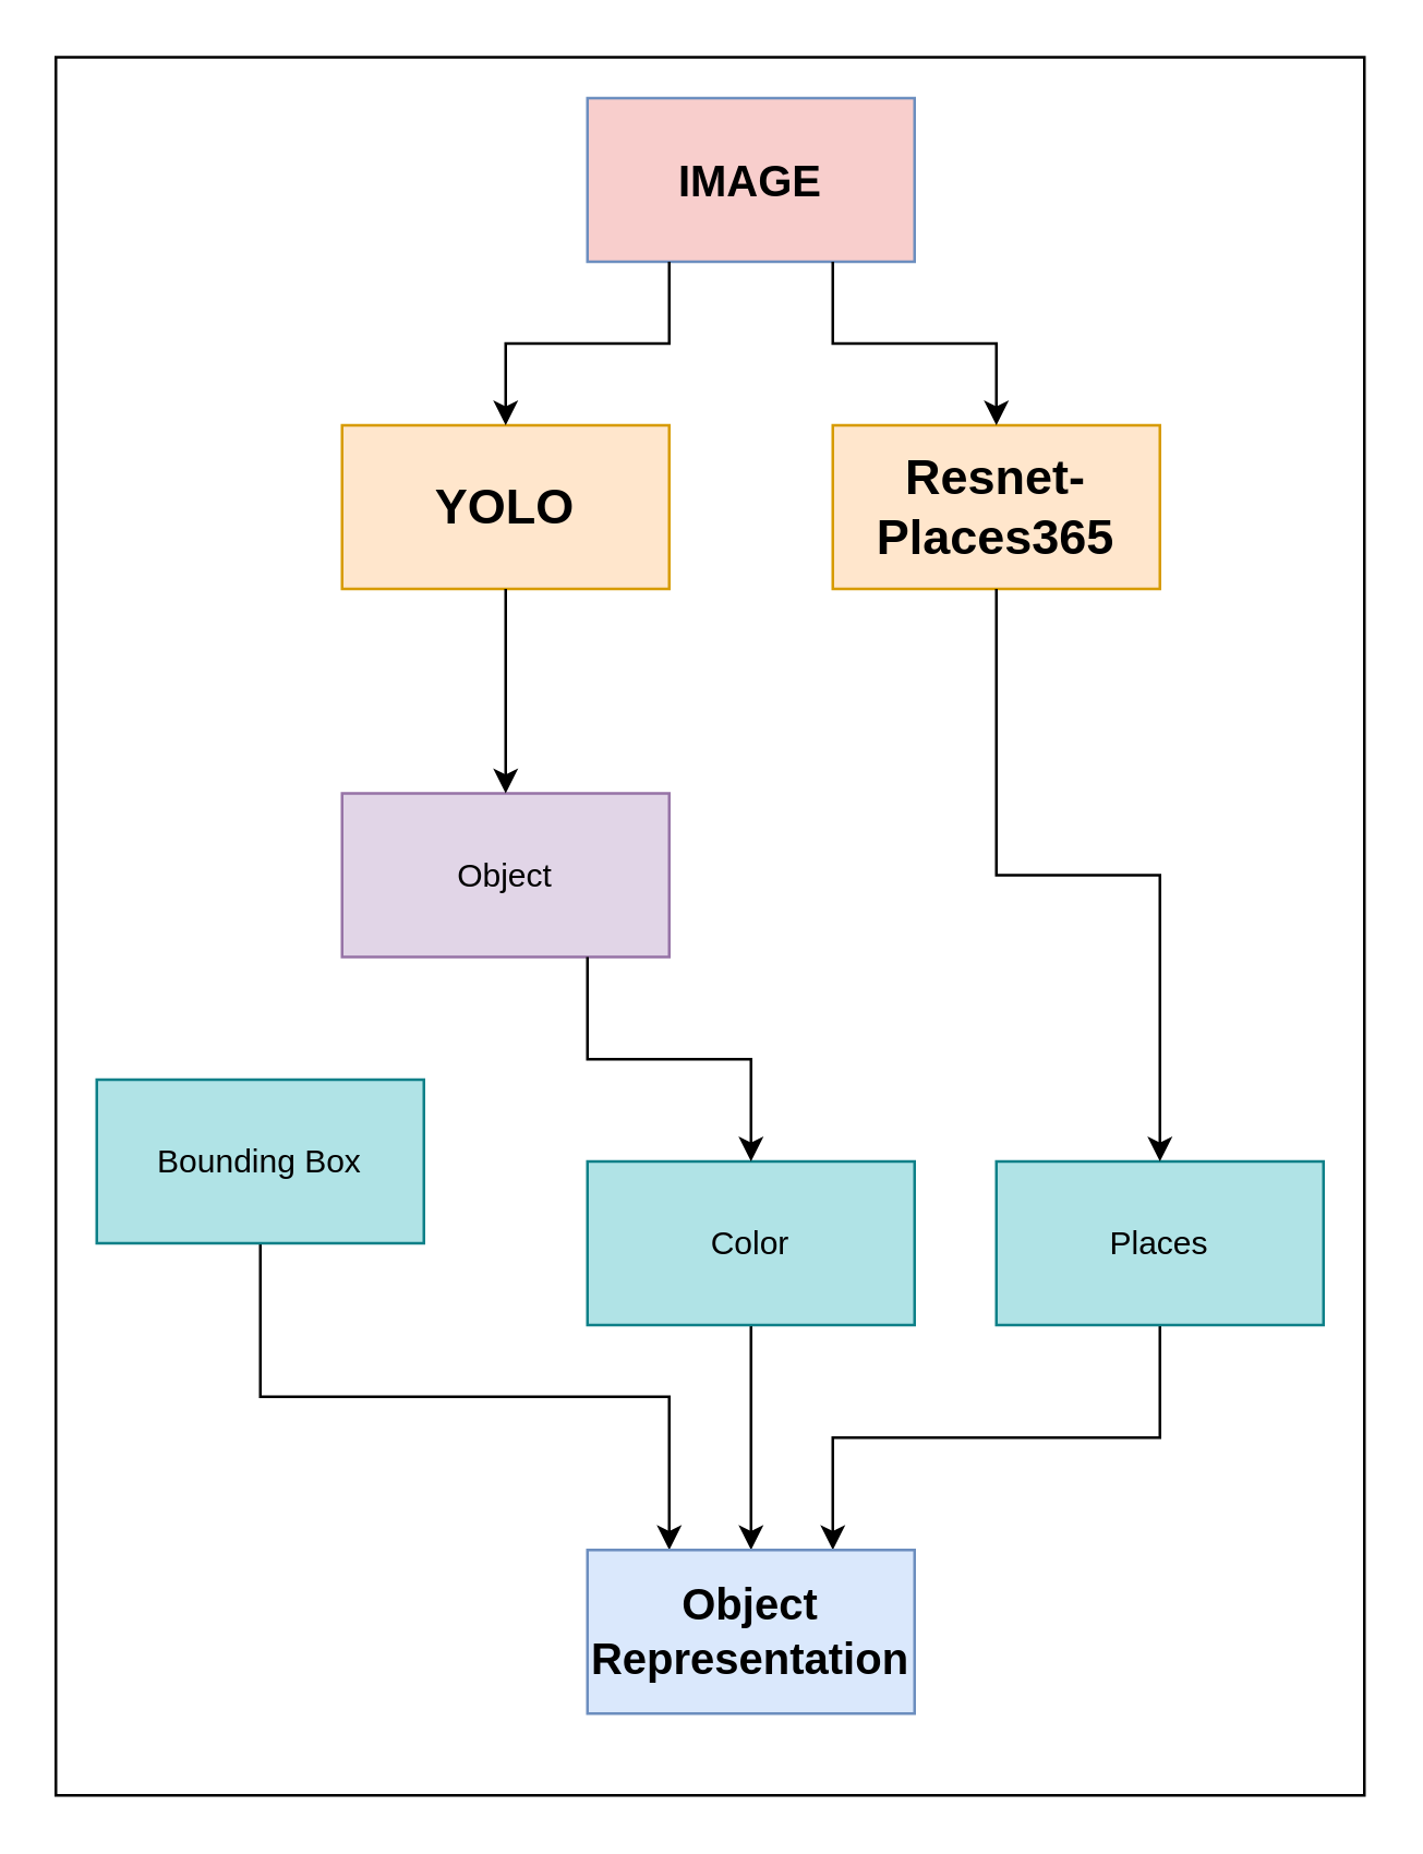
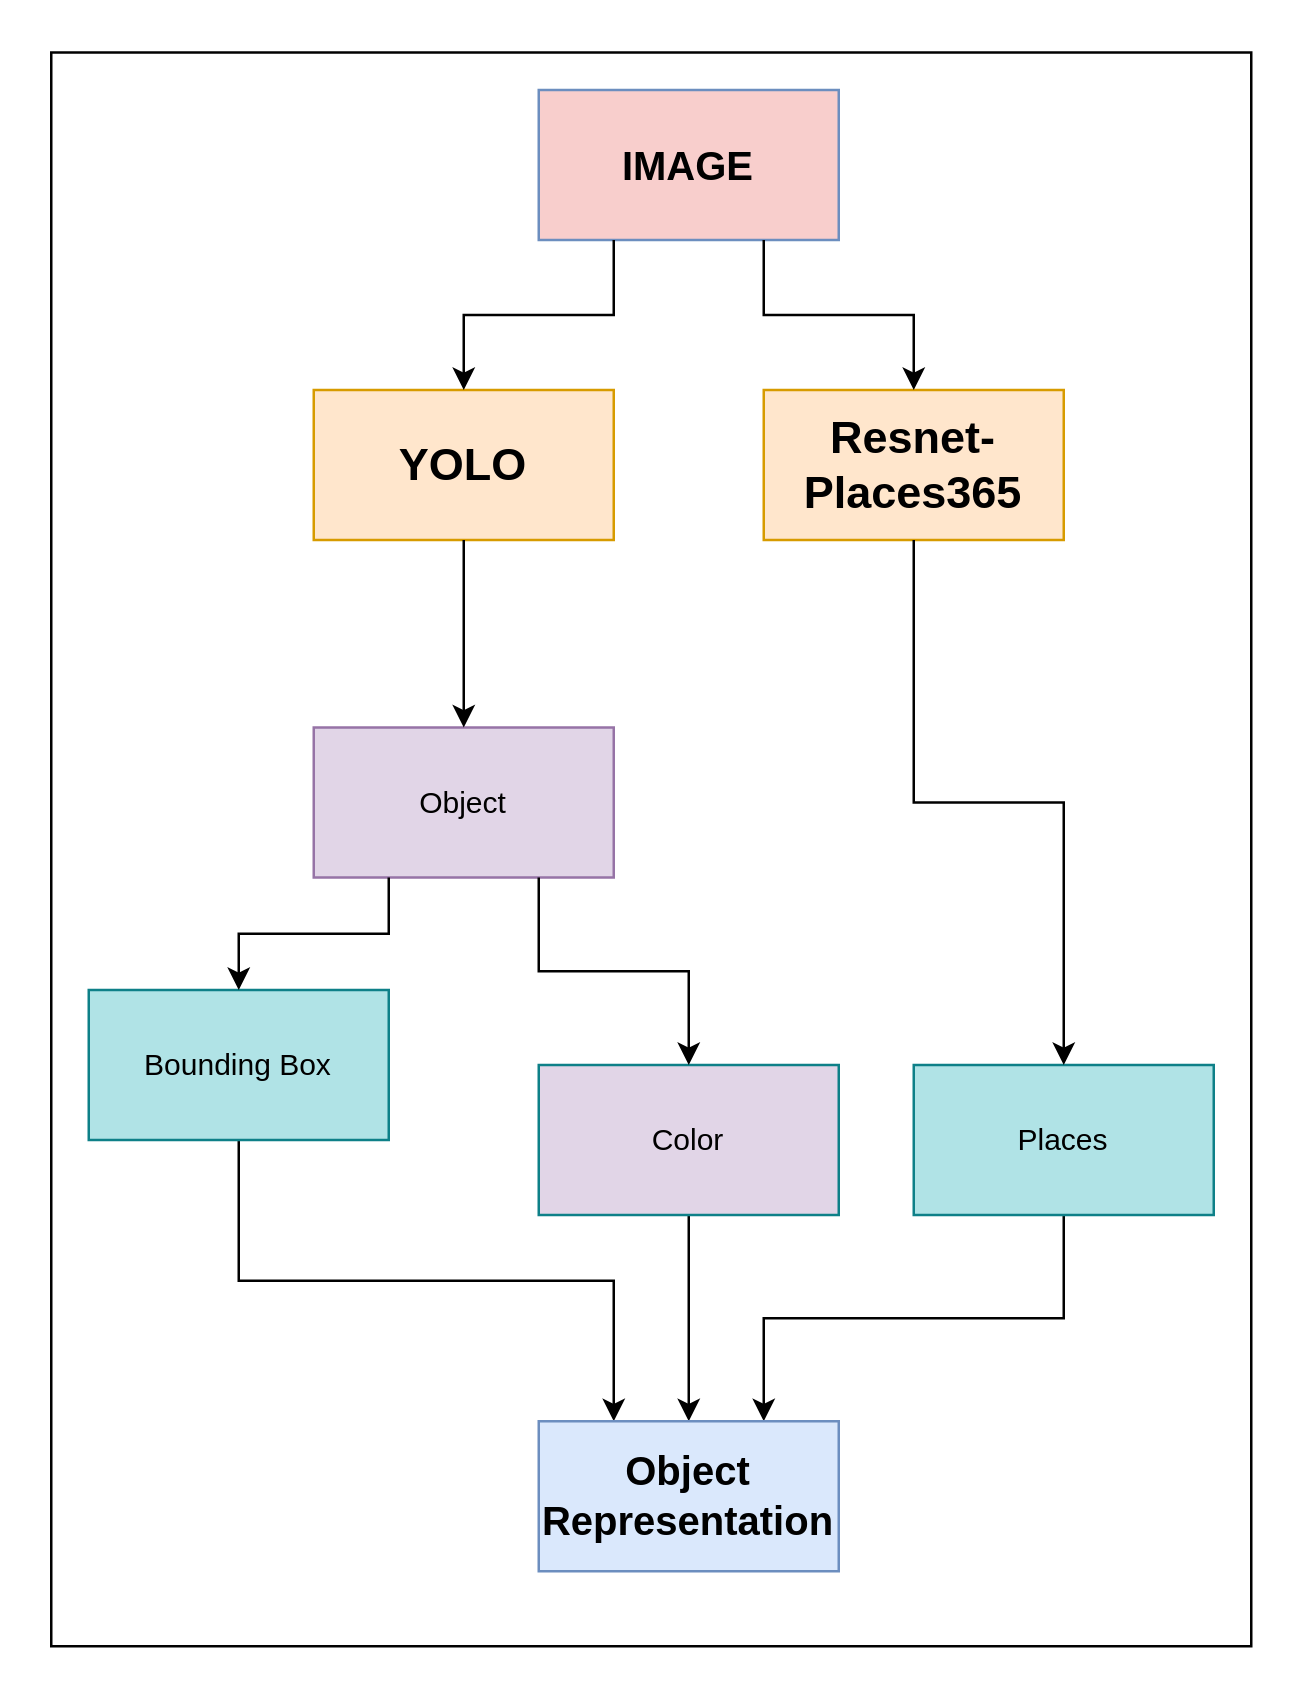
+ <mxCell id="18" style="rounded=0;orthogonalLoop=1;jettySize=auto;html=1;exitX=0.25;exitY=1;exitDx=0;exitDy=0;entryX=0.5;entryY=0;entryDx=0;entryDy=0;edgeStyle=orthogonalEdgeStyle;" edge="1" parent="1" source="8" target="17"><mxGeometry relative="1" as="geometry" /></mxCell>
- <mxCell id="14" value="Color" style="rounded=0;whiteSpace=wrap;html=1;fillColor=#b0e3e6;strokeColor=#0e8088;" vertex="1" parent="1"><mxGeometry x="215" y="425.5" width="120" height="60" as="geometry" /></mxCell>
+ <mxCell id="14" value="Color" style="rounded=0;whiteSpace=wrap;html=1;fillColor=#e1d5e7;strokeColor=#0e8088;" vertex="1" parent="1"><mxGeometry x="215" y="425.5" width="120" height="60" as="geometry" /></mxCell>
